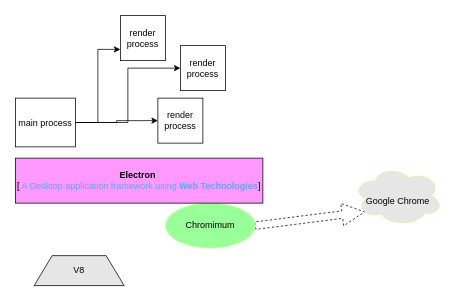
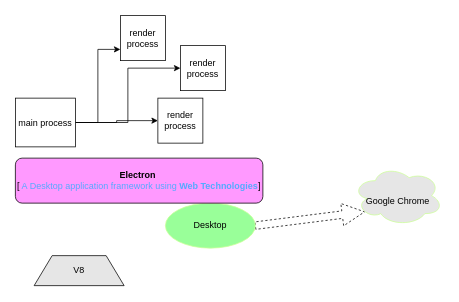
- <mxCell id="4" value="&lt;b&gt;Electron&amp;nbsp;&lt;/b&gt;&lt;br&gt;[ &lt;font color=&quot;#54aaff&quot;&gt;A Desktop application framework using &lt;b&gt;Web Technologies&lt;/b&gt;&lt;/font&gt;]" style="whiteSpace=wrap;html=1;fillColor=#FF99FF;rounded=0;" parent="1" vertex="1"><mxGeometry x="20" y="210" width="330" height="60" as="geometry" /></mxCell>
+ <mxCell id="4" value="&lt;b&gt;Electron&amp;nbsp;&lt;/b&gt;&lt;br&gt;[ &lt;font color=&quot;#54aaff&quot;&gt;A Desktop application framework using &lt;b&gt;Web Technologies&lt;/b&gt;&lt;/font&gt;]" style="rounded=1;whiteSpace=wrap;html=1;fillColor=#FF99FF;" parent="1" vertex="1"><mxGeometry x="20" y="210" width="330" height="60" as="geometry" /></mxCell>
- <mxCell id="3" value="Chromimum" style="ellipse;whiteSpace=wrap;html=1;strokeColor=#CCFF99;fillColor=#99FF99;" parent="1" vertex="1"><mxGeometry x="220" y="270" width="120" height="60" as="geometry" /></mxCell>
+ <mxCell id="3" value="Desktop" style="ellipse;whiteSpace=wrap;html=1;strokeColor=#CCFF99;fillColor=#99FF99;" parent="1" vertex="1"><mxGeometry x="220" y="270" width="120" height="60" as="geometry" /></mxCell>
